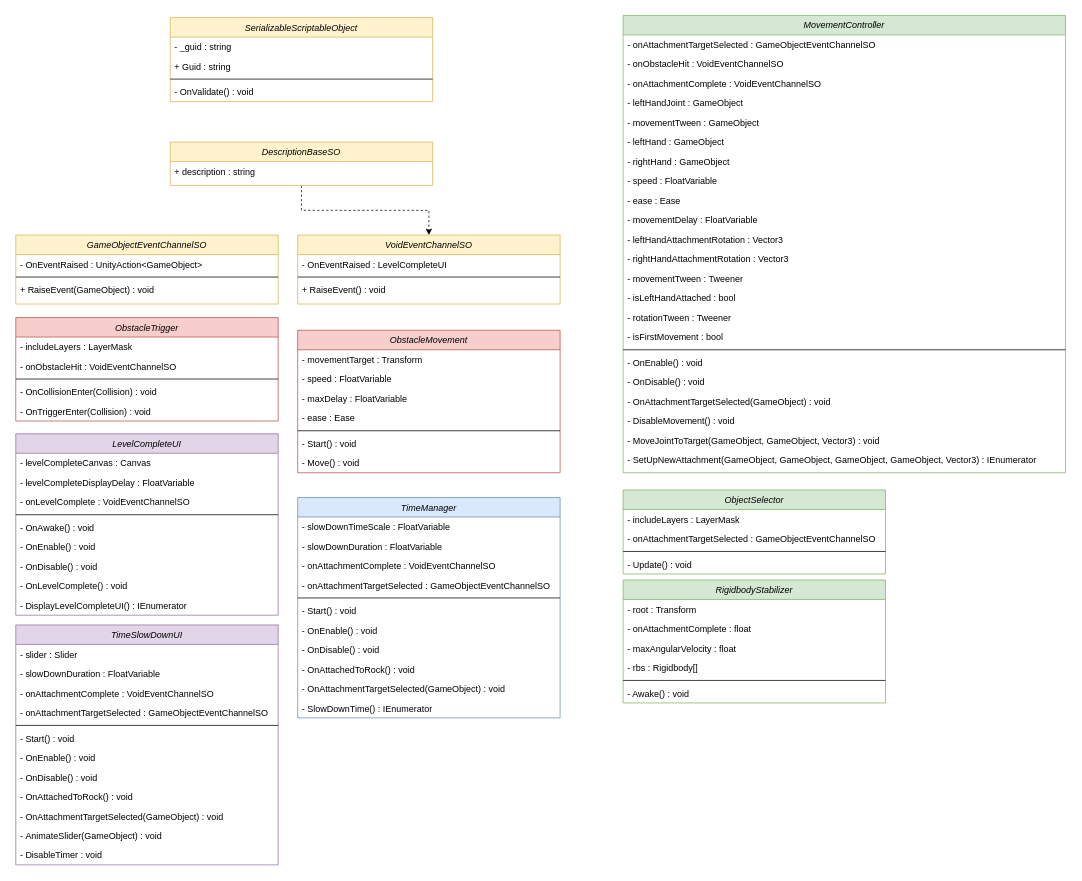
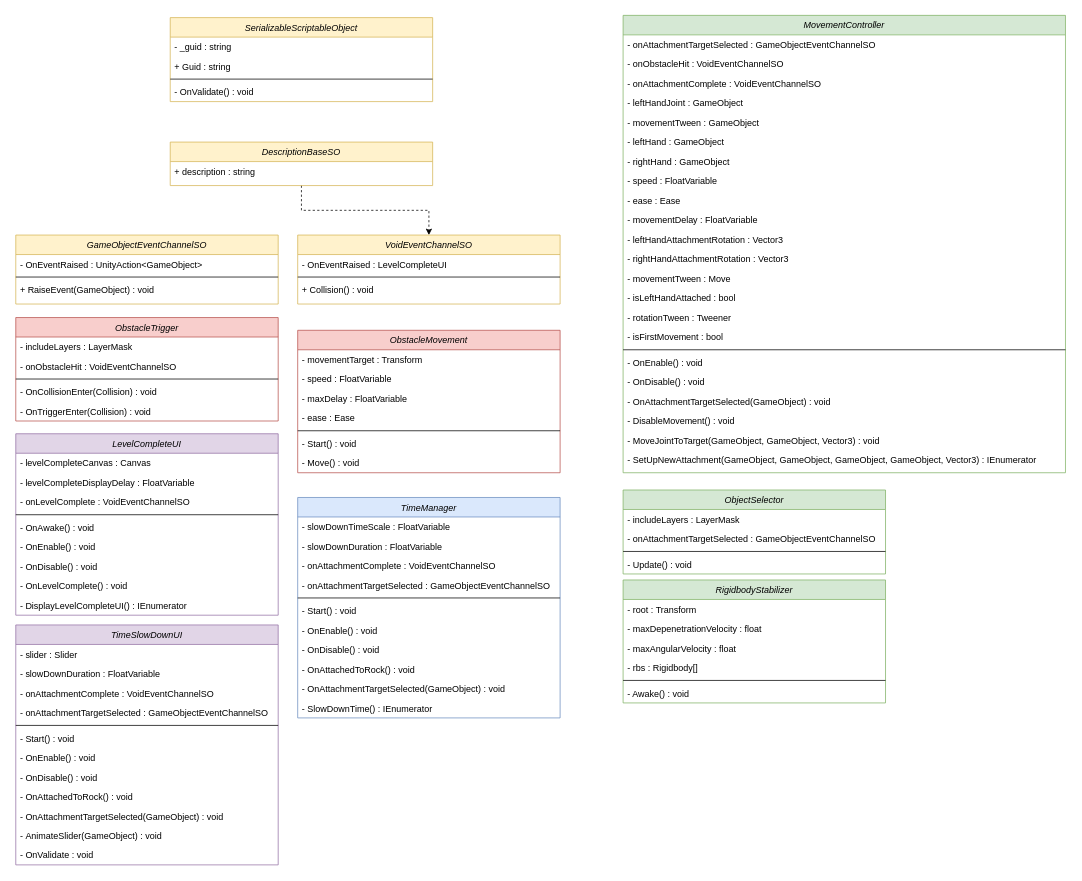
- <mxCell id="15" value="- movementTween : Tweener&#10;" style="text;align=left;verticalAlign=top;spacingLeft=4;spacingRight=4;overflow=hidden;rotatable=0;points=[[0,0.5],[1,0.5]];portConstraint=eastwest;rounded=0;shadow=0;html=0;" parent="2" vertex="1"><mxGeometry y="338" width="590" height="26" as="geometry" /></mxCell>
+ <mxCell id="15" value="- movementTween : Move&#10;" style="text;align=left;verticalAlign=top;spacingLeft=4;spacingRight=4;overflow=hidden;rotatable=0;points=[[0,0.5],[1,0.5]];portConstraint=eastwest;rounded=0;shadow=0;html=0;" parent="2" vertex="1"><mxGeometry y="338" width="590" height="26" as="geometry" /></mxCell>
- <mxCell id="102" value="+ RaiseEvent() : void" style="text;align=left;verticalAlign=top;spacingLeft=4;spacingRight=4;overflow=hidden;rotatable=0;points=[[0,0.5],[1,0.5]];portConstraint=eastwest;" vertex="1" parent="99"><mxGeometry y="60" width="350" height="26" as="geometry" /></mxCell>
+ <mxCell id="102" value="+ Collision() : void" style="text;align=left;verticalAlign=top;spacingLeft=4;spacingRight=4;overflow=hidden;rotatable=0;points=[[0,0.5],[1,0.5]];portConstraint=eastwest;" vertex="1" parent="99"><mxGeometry y="60" width="350" height="26" as="geometry" /></mxCell>
- <mxCell id="33" value="- onAttachmentComplete : float&#10;" style="text;align=left;verticalAlign=top;spacingLeft=4;spacingRight=4;overflow=hidden;rotatable=0;points=[[0,0.5],[1,0.5]];portConstraint=eastwest;rounded=0;shadow=0;html=0;" parent="31" vertex="1"><mxGeometry y="52" width="350" height="26" as="geometry" /></mxCell>
+ <mxCell id="33" value="- maxDepenetrationVelocity : float&#10;" style="text;align=left;verticalAlign=top;spacingLeft=4;spacingRight=4;overflow=hidden;rotatable=0;points=[[0,0.5],[1,0.5]];portConstraint=eastwest;rounded=0;shadow=0;html=0;" parent="31" vertex="1"><mxGeometry y="52" width="350" height="26" as="geometry" /></mxCell>
- <mxCell id="74" value="- DisableTimer : void" style="text;align=left;verticalAlign=top;spacingLeft=4;spacingRight=4;overflow=hidden;rotatable=0;points=[[0,0.5],[1,0.5]];portConstraint=eastwest;" parent="62" vertex="1"><mxGeometry y="294" width="350" height="26" as="geometry" /></mxCell>
+ <mxCell id="74" value="- OnValidate : void" style="text;align=left;verticalAlign=top;spacingLeft=4;spacingRight=4;overflow=hidden;rotatable=0;points=[[0,0.5],[1,0.5]];portConstraint=eastwest;" parent="62" vertex="1"><mxGeometry y="294" width="350" height="26" as="geometry" /></mxCell>
